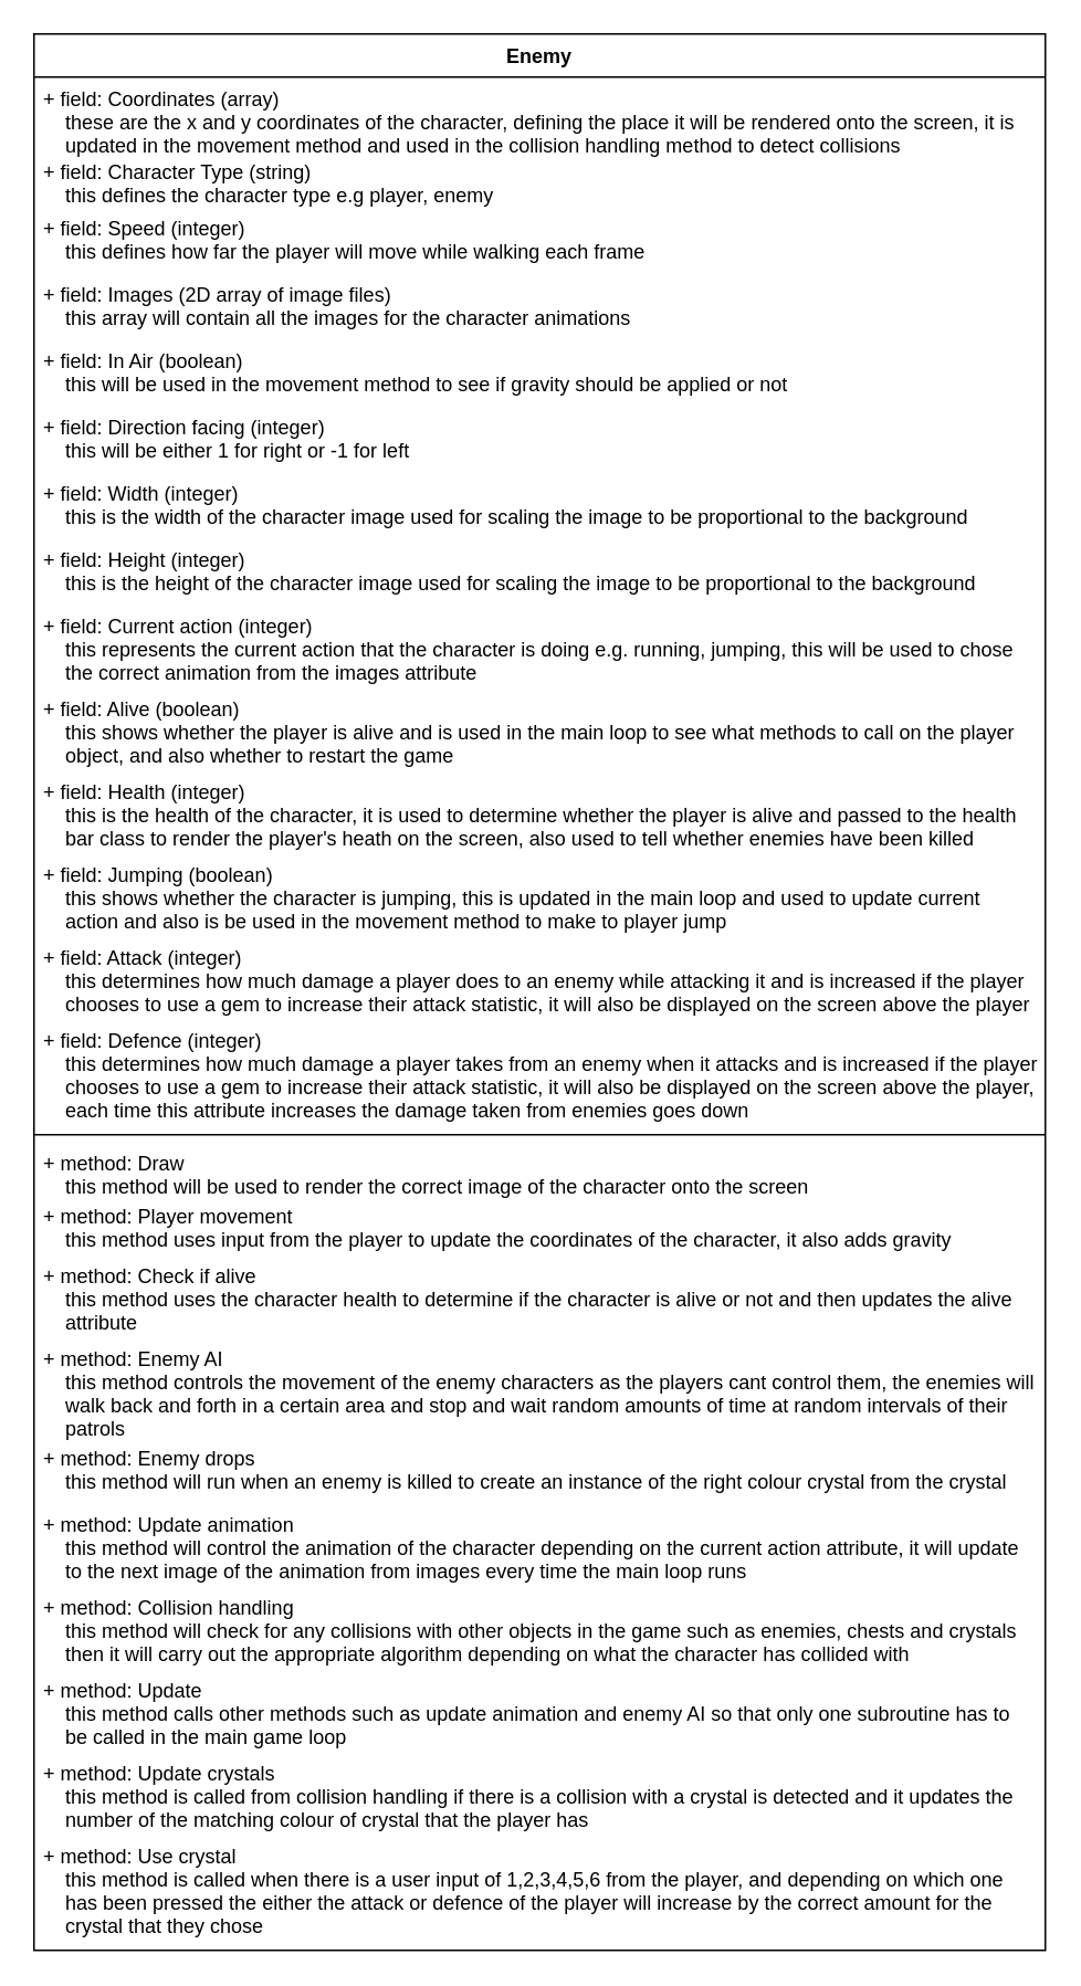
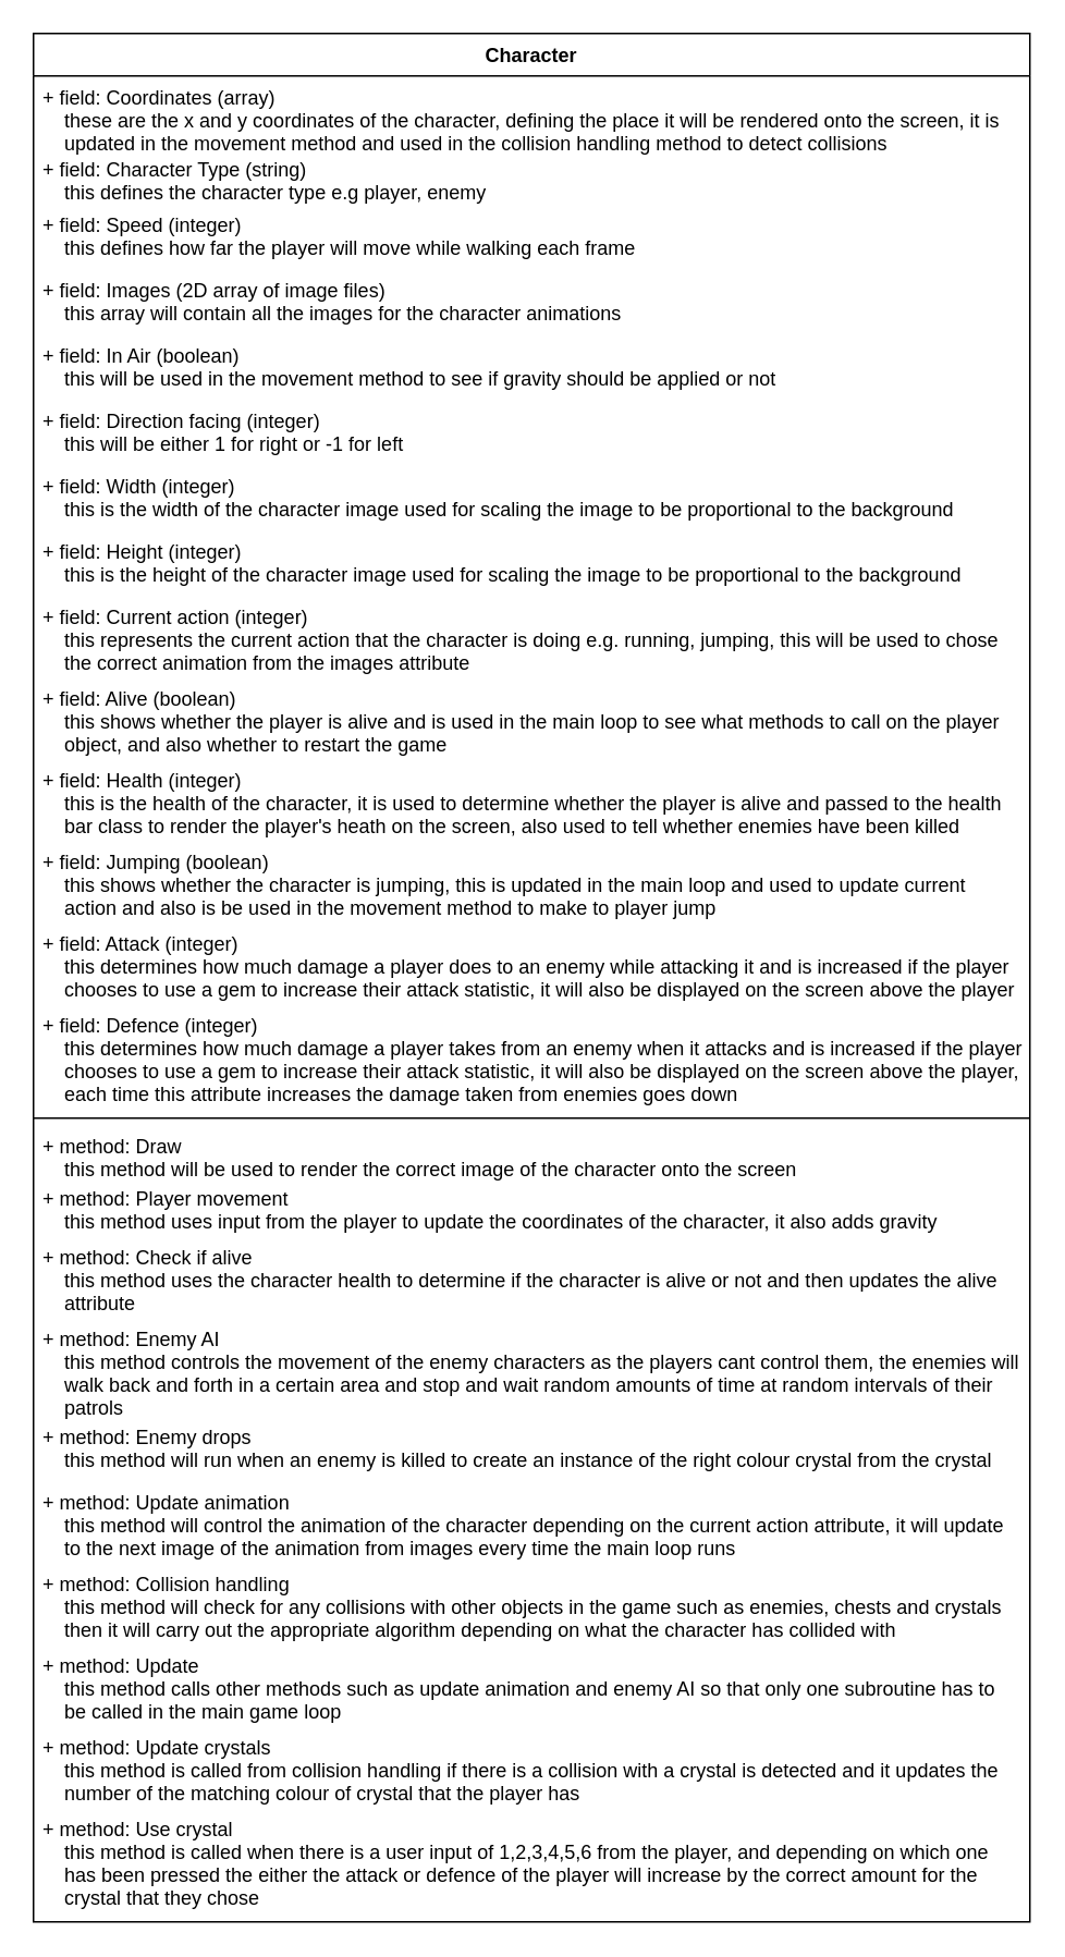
- <mxCell id="2" value="Enemy" style="swimlane;fontStyle=1;align=center;verticalAlign=top;childLayout=stackLayout;horizontal=1;startSize=26;horizontalStack=0;resizeParent=1;resizeParentMax=0;resizeLast=0;collapsible=1;marginBottom=0;" parent="1" vertex="1"><mxGeometry x="20" y="20" width="610" height="1156" as="geometry"><mxRectangle x="90" y="90" width="60" height="26" as="alternateBounds" /></mxGeometry></mxCell>
+ <mxCell id="2" value="Character" style="swimlane;fontStyle=1;align=center;verticalAlign=top;childLayout=stackLayout;horizontal=1;startSize=26;horizontalStack=0;resizeParent=1;resizeParentMax=0;resizeLast=0;collapsible=1;marginBottom=0;" parent="1" vertex="1"><mxGeometry x="20" y="20" width="610" height="1156" as="geometry"><mxRectangle x="90" y="90" width="60" height="26" as="alternateBounds" /></mxGeometry></mxCell>
